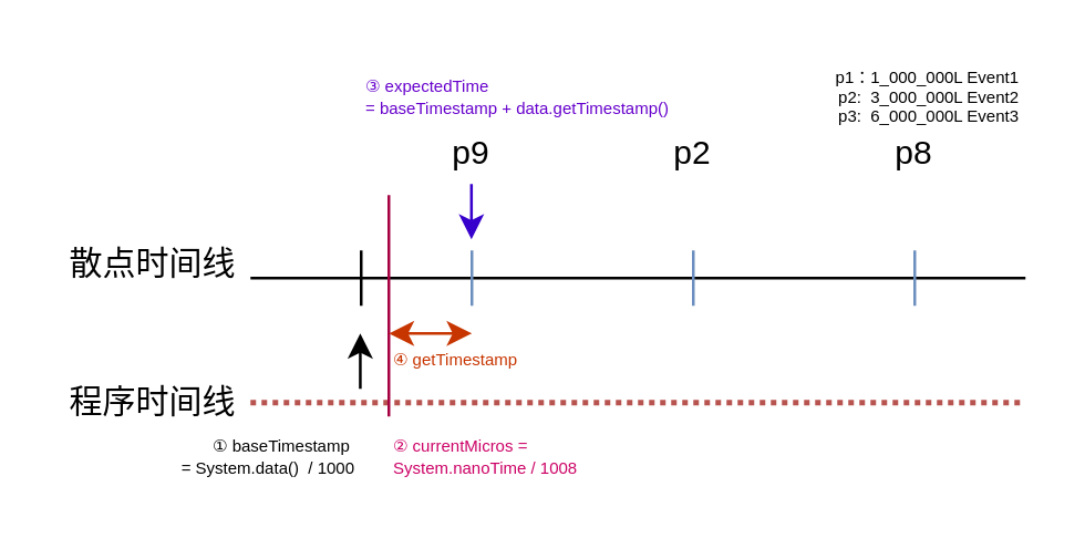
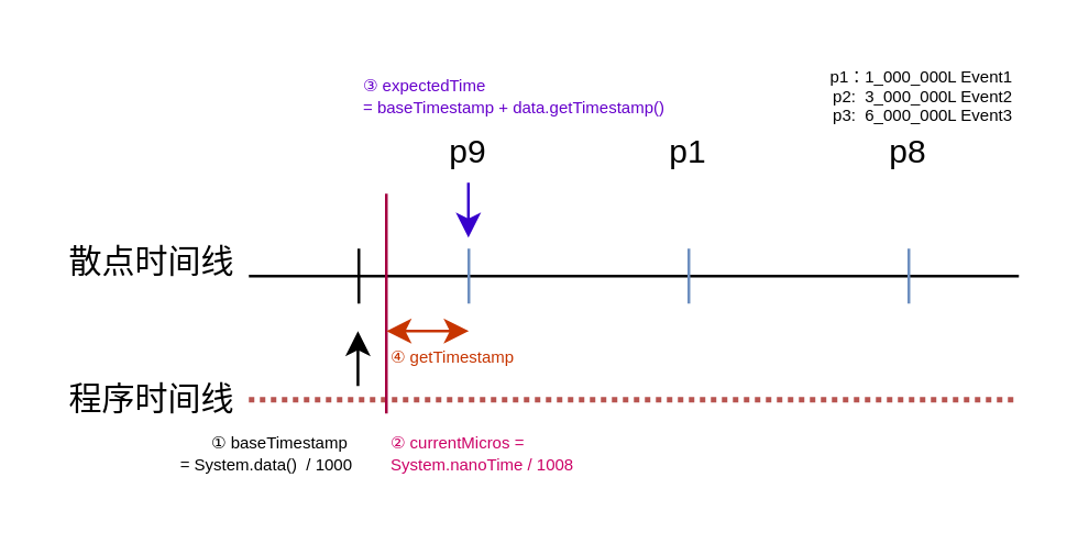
- <mxCell id="9" value="p2" style="text;strokeColor=none;align=center;fillColor=none;html=1;verticalAlign=middle;whiteSpace=wrap;rounded=0;" vertex="1" parent="1"><mxGeometry x="220" y="40" width="60" height="30" as="geometry" /></mxCell>
+ <mxCell id="9" value="p1" style="text;strokeColor=none;align=center;fillColor=none;html=1;verticalAlign=middle;whiteSpace=wrap;rounded=0;" vertex="1" parent="1"><mxGeometry x="220" y="40" width="60" height="30" as="geometry" /></mxCell>
